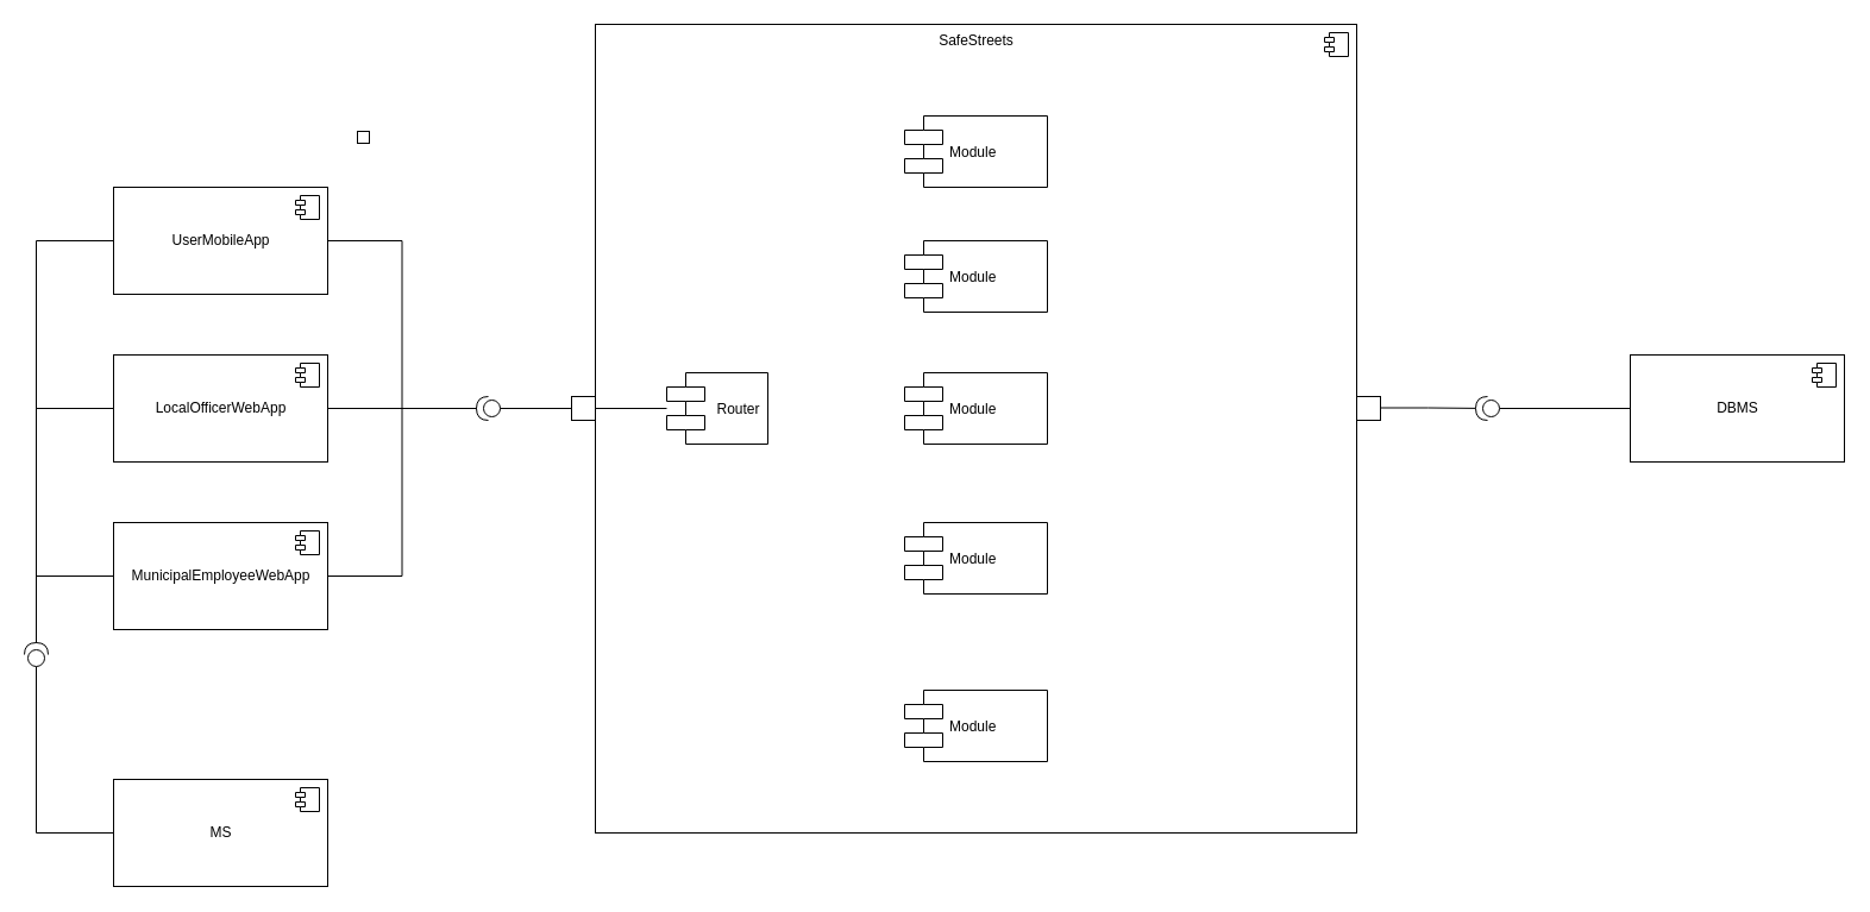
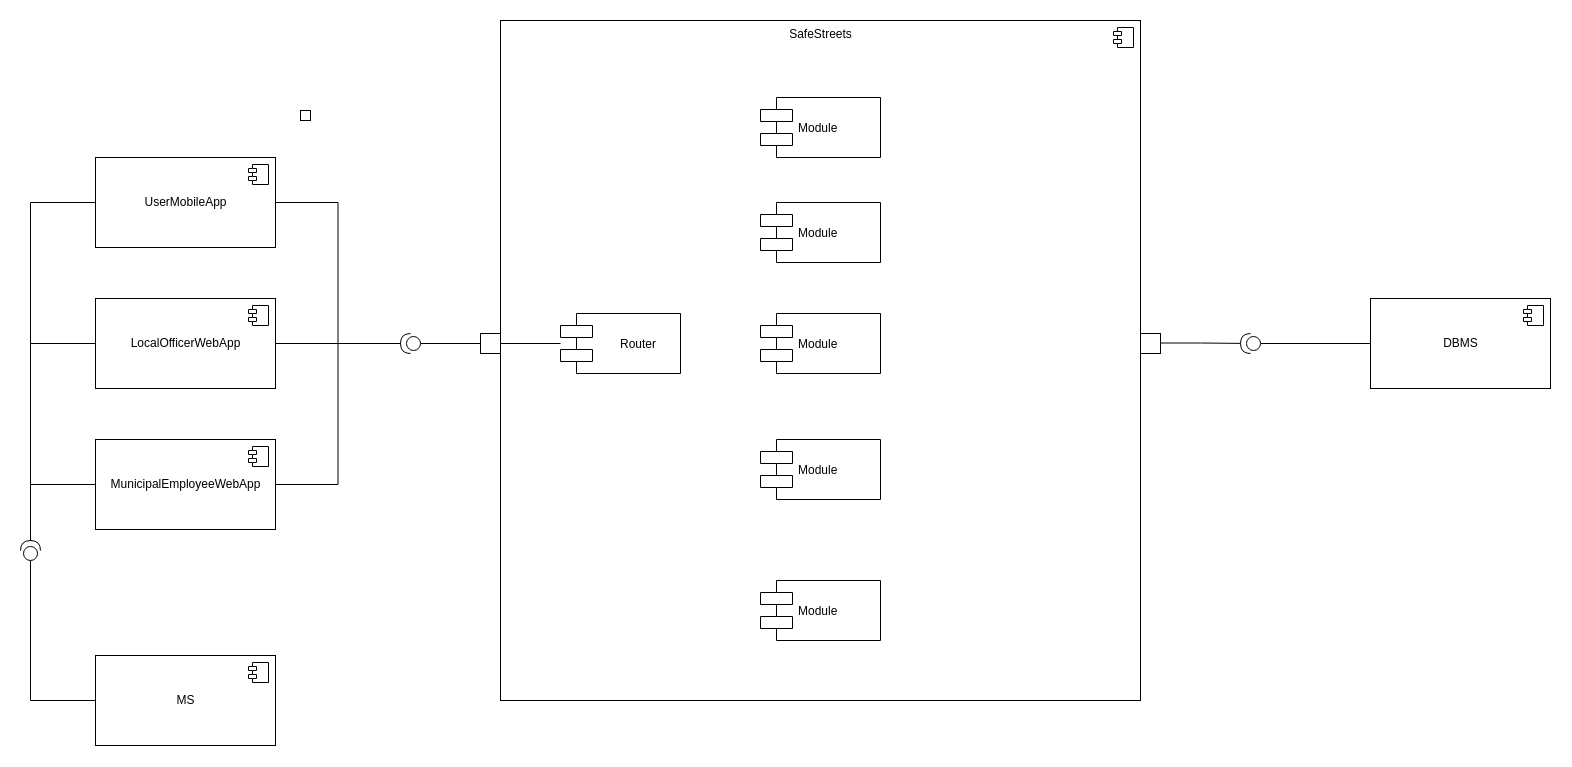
- <mxCell id="17" value="Router" style="shape=component;align=center;spacingLeft=36;" parent="1" vertex="1"><mxGeometry x="560" y="313" width="85" height="60" as="geometry" /></mxCell>
+ <mxCell id="17" value="Router" style="shape=component;align=center;spacingLeft=36;" parent="1" vertex="1"><mxGeometry x="560" y="313" width="120" height="60" as="geometry" /></mxCell>
